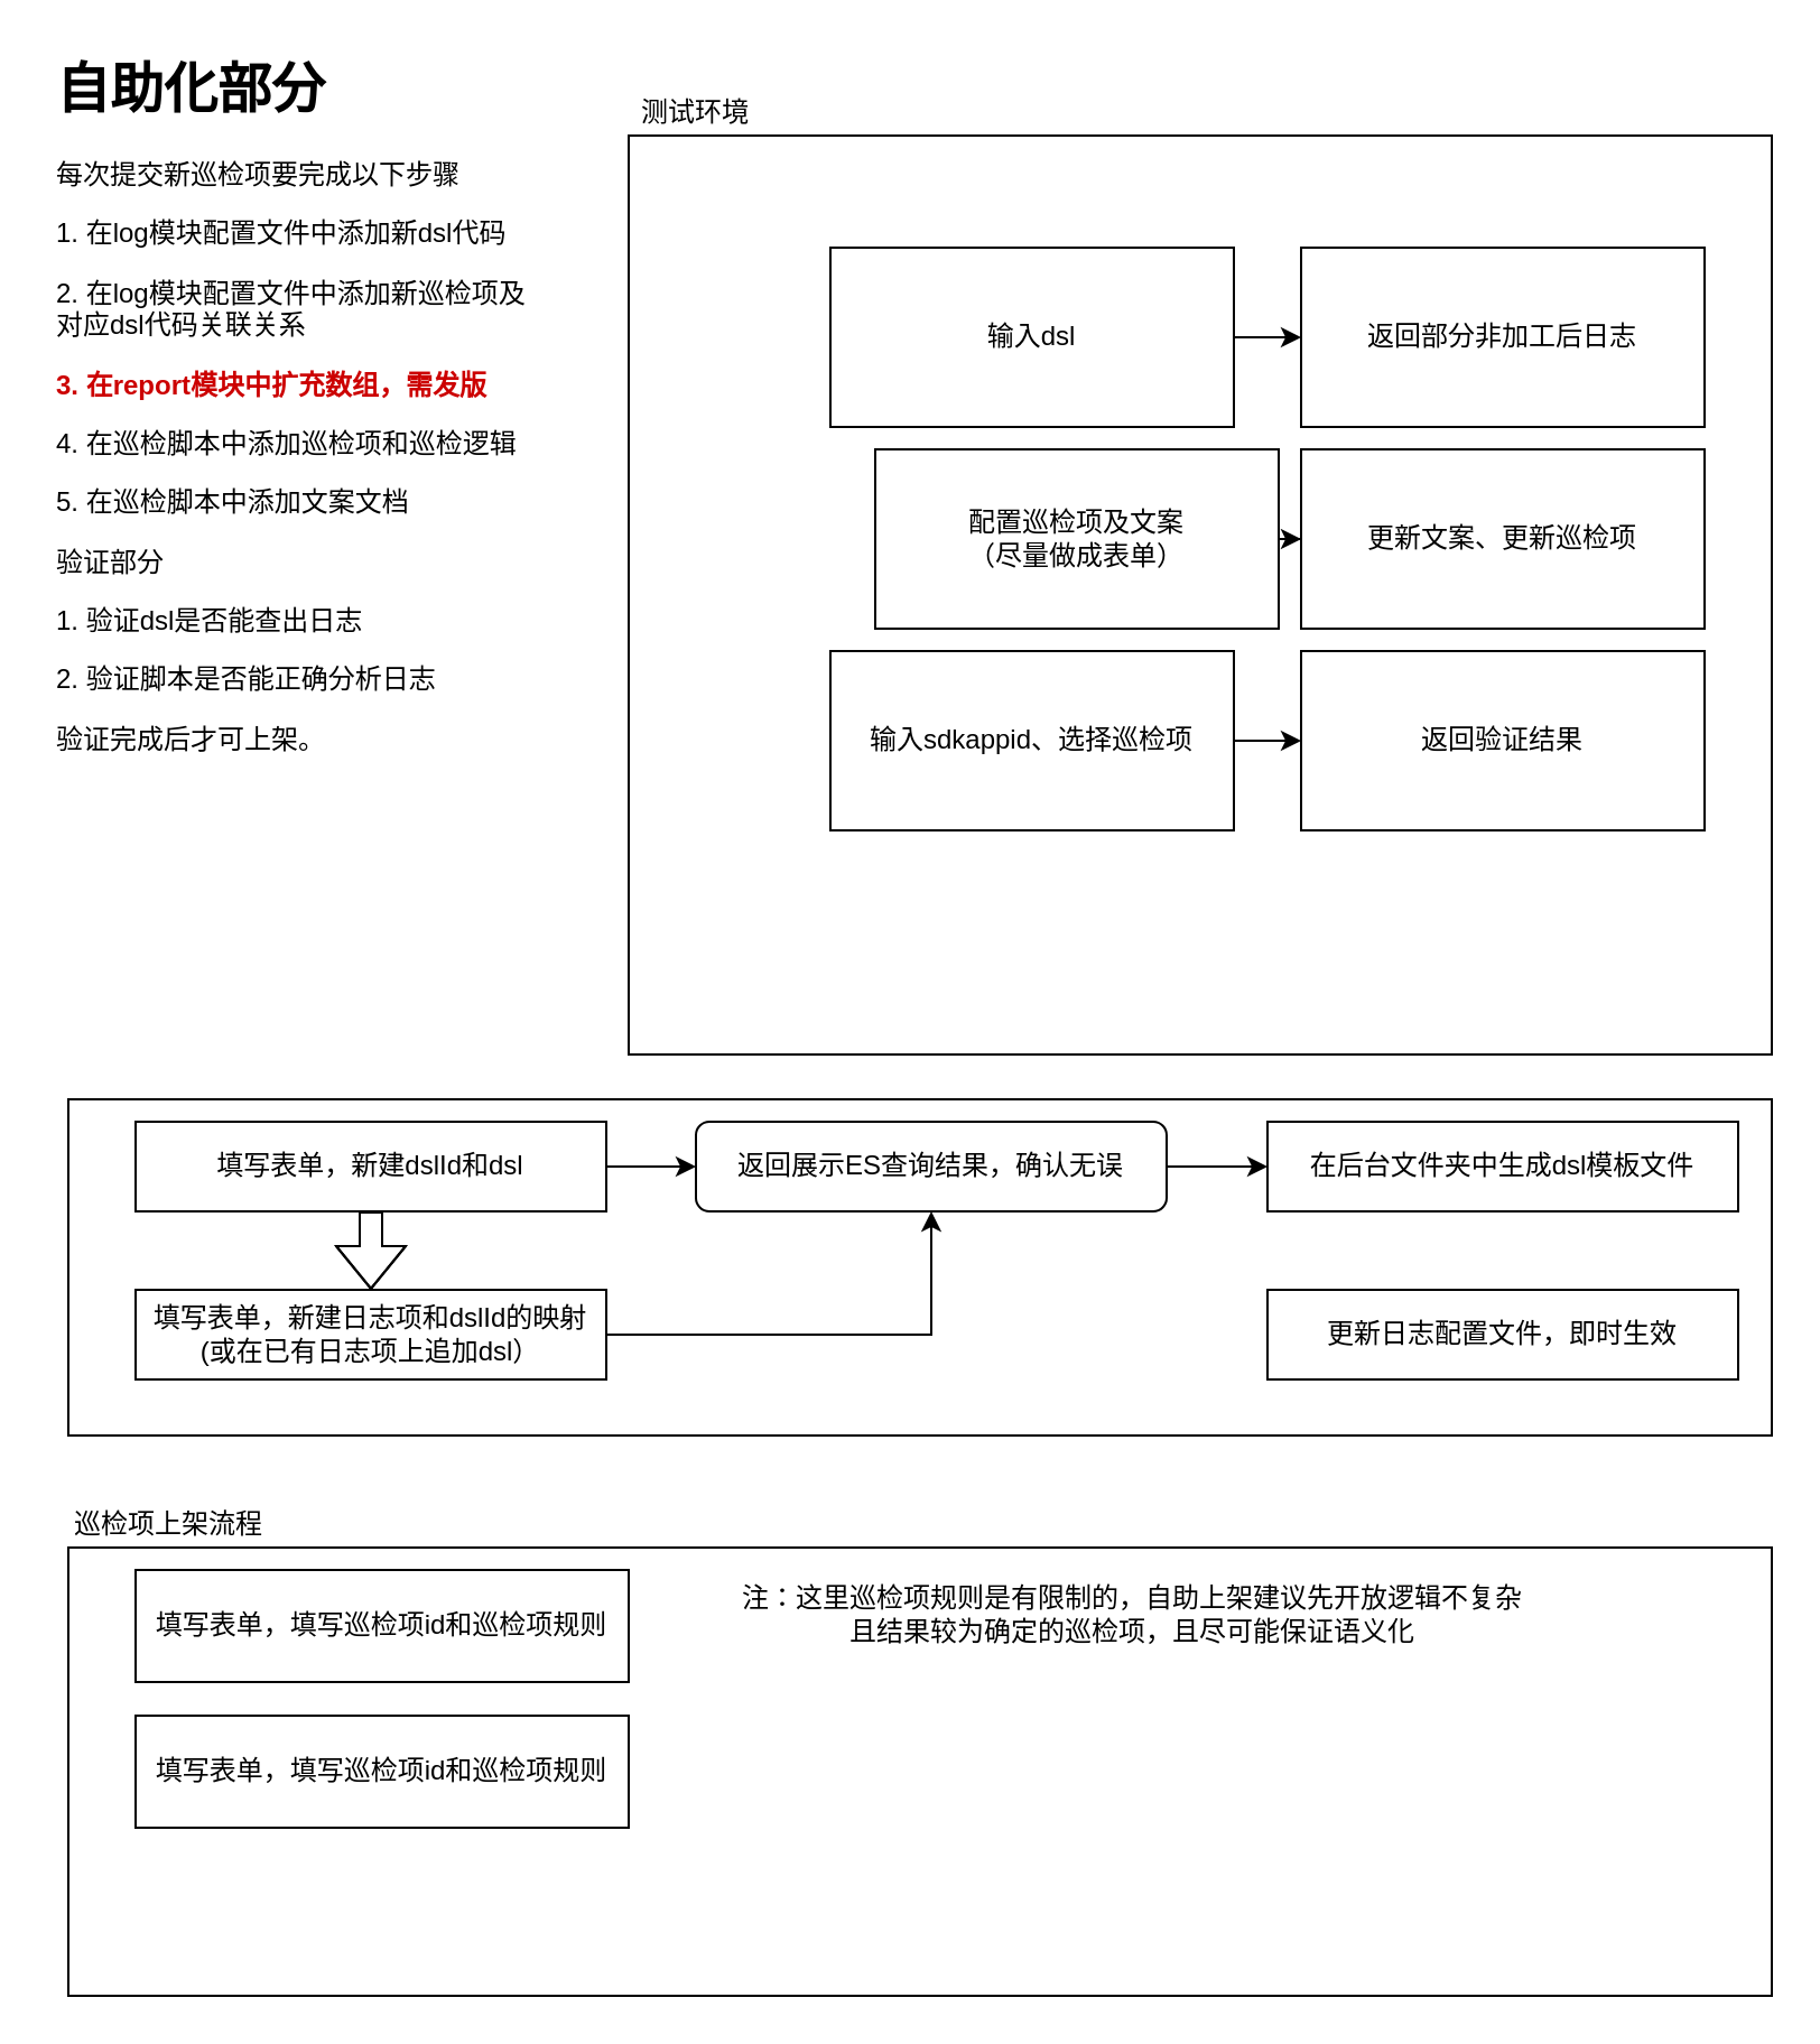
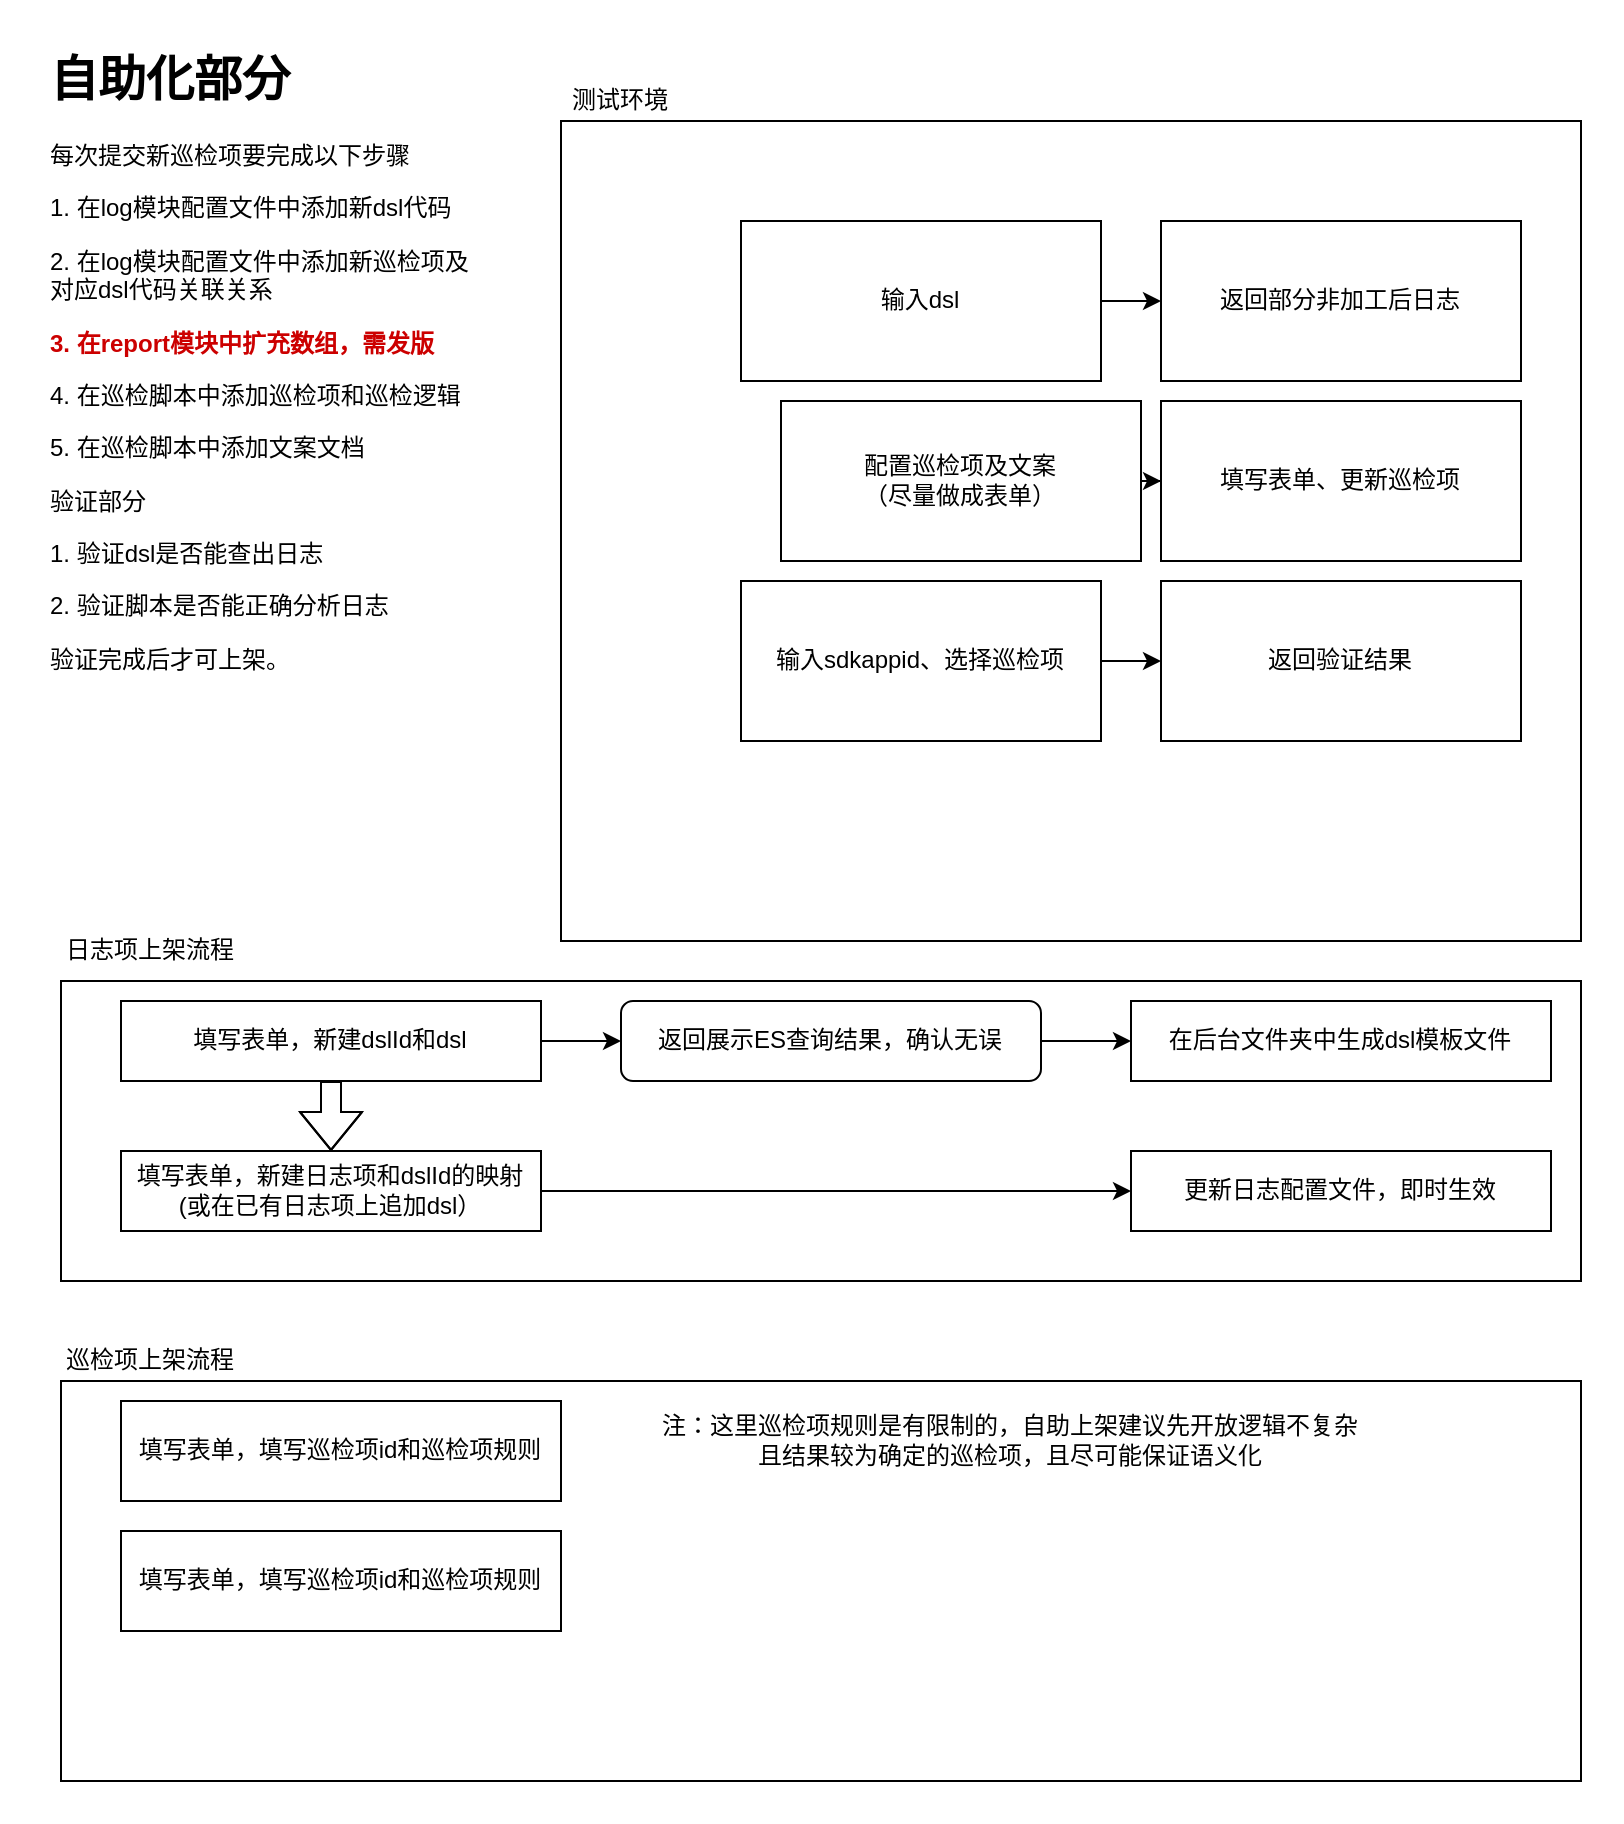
- <mxCell id="10" value="更新文案、更新巡检项" style="rounded=0;whiteSpace=wrap;html=1;" parent="1" vertex="1"><mxGeometry x="580" y="200" width="180" height="80" as="geometry" /></mxCell>
+ <mxCell id="10" value="填写表单、更新巡检项" style="rounded=0;whiteSpace=wrap;html=1;" parent="1" vertex="1"><mxGeometry x="580" y="200" width="180" height="80" as="geometry" /></mxCell>
+ <mxCell id="15" value="日志项上架流程" style="text;html=1;strokeColor=none;fillColor=none;align=center;verticalAlign=middle;whiteSpace=wrap;rounded=0;" vertex="1" parent="1"><mxGeometry x="30" y="460" width="90" height="30" as="geometry" /></mxCell>
- <mxCell id="22" value="" style="edgeStyle=orthogonalEdgeStyle;rounded=0;orthogonalLoop=1;jettySize=auto;html=1;" edge="1" parent="1" source="23" target="21"><mxGeometry relative="1" as="geometry" /></mxCell>
+ <mxCell id="22" value="" style="edgeStyle=orthogonalEdgeStyle;rounded=0;orthogonalLoop=1;jettySize=auto;html=1;" edge="1" parent="1" source="23" target="24"><mxGeometry relative="1" as="geometry" /></mxCell>
